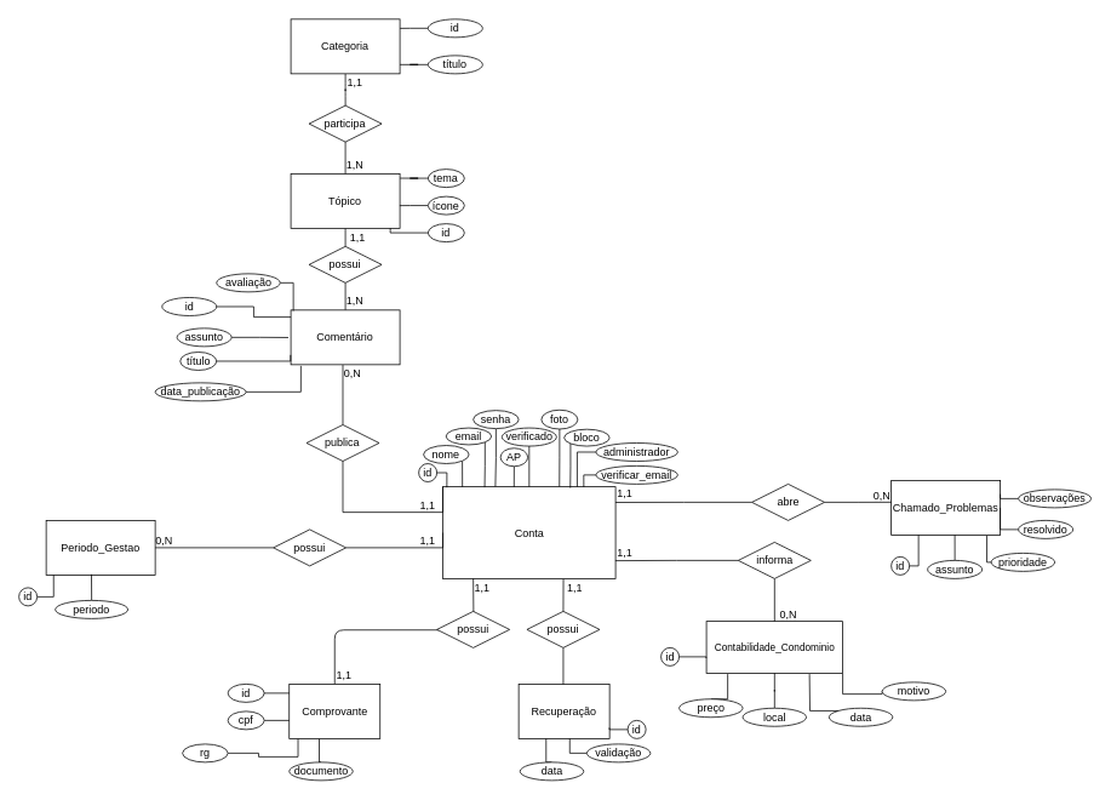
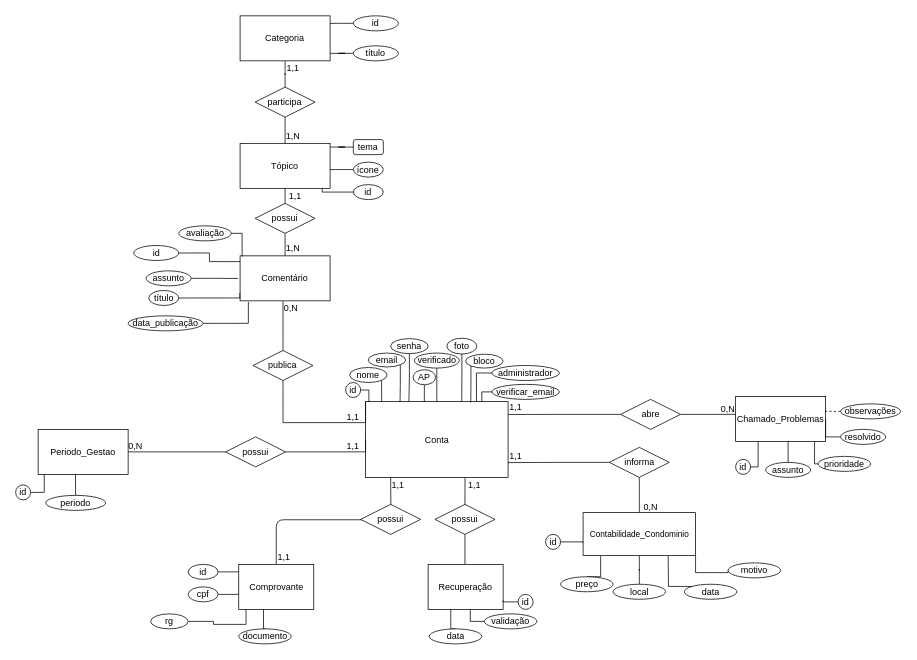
- <mxCell id="80" value="tema" style="ellipse;whiteSpace=wrap;html=1;align=center;" vertex="1" parent="1"><mxGeometry x="470.28" y="185.64" width="40" height="20" as="geometry" /></mxCell>
+ <mxCell id="80" value="tema" style="whiteSpace=wrap;html=1;align=center;rounded=1;" vertex="1" parent="1"><mxGeometry x="470.28" y="185.64" width="40" height="20" as="geometry" /></mxCell>
- <mxCell id="113" style="edgeStyle=orthogonalEdgeStyle;rounded=0;orthogonalLoop=1;jettySize=auto;html=1;exitX=0;exitY=0.5;exitDx=0;exitDy=0;entryX=1;entryY=0.25;entryDx=0;entryDy=0;endArrow=none;endFill=0;" edge="1" parent="1" source="114" target="11"><mxGeometry relative="1" as="geometry" /></mxCell>
+ <mxCell id="113" style="edgeStyle=orthogonalEdgeStyle;rounded=0;orthogonalLoop=1;jettySize=auto;html=1;exitX=0;exitY=0.5;exitDx=0;exitDy=0;entryX=1;entryY=0.25;entryDx=0;entryDy=0;endArrow=none;endFill=0;dashed=1;" edge="1" parent="1" source="114" target="11"><mxGeometry relative="1" as="geometry" /></mxCell>
